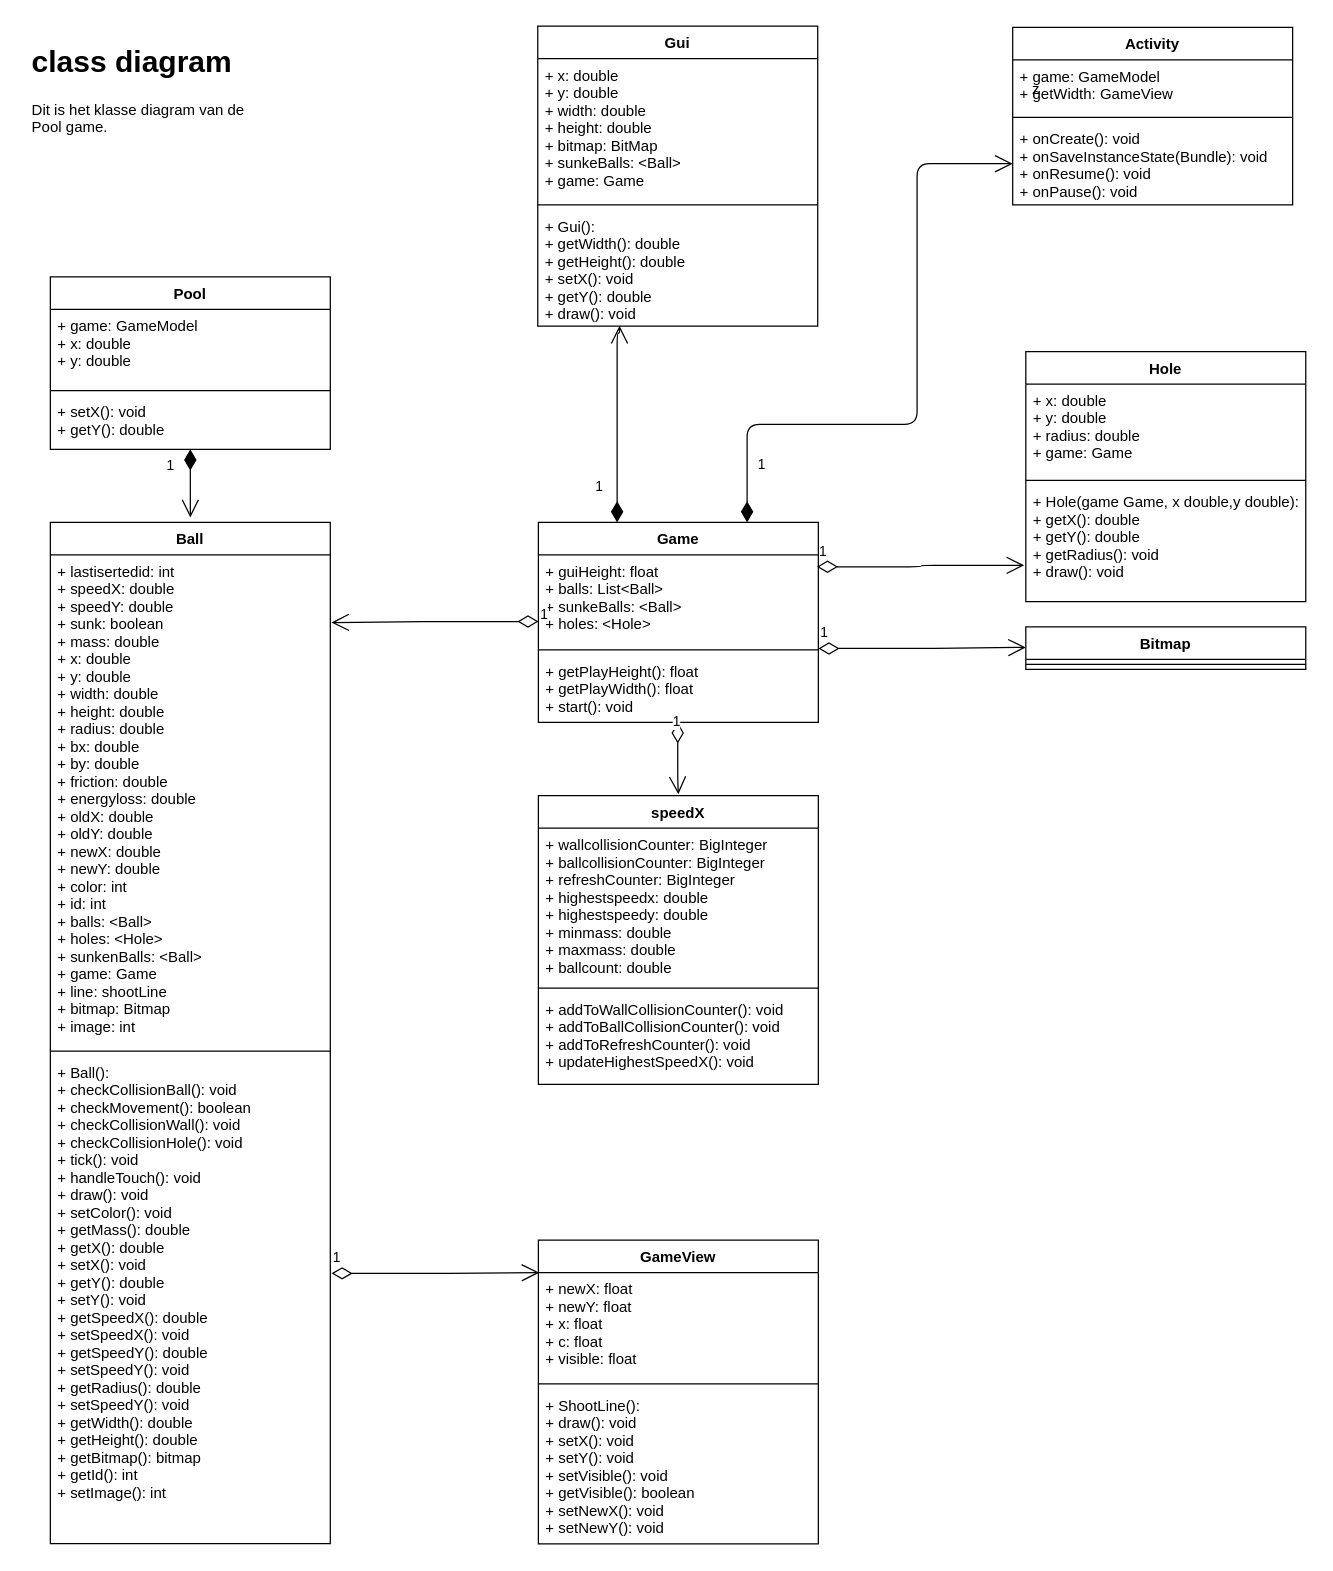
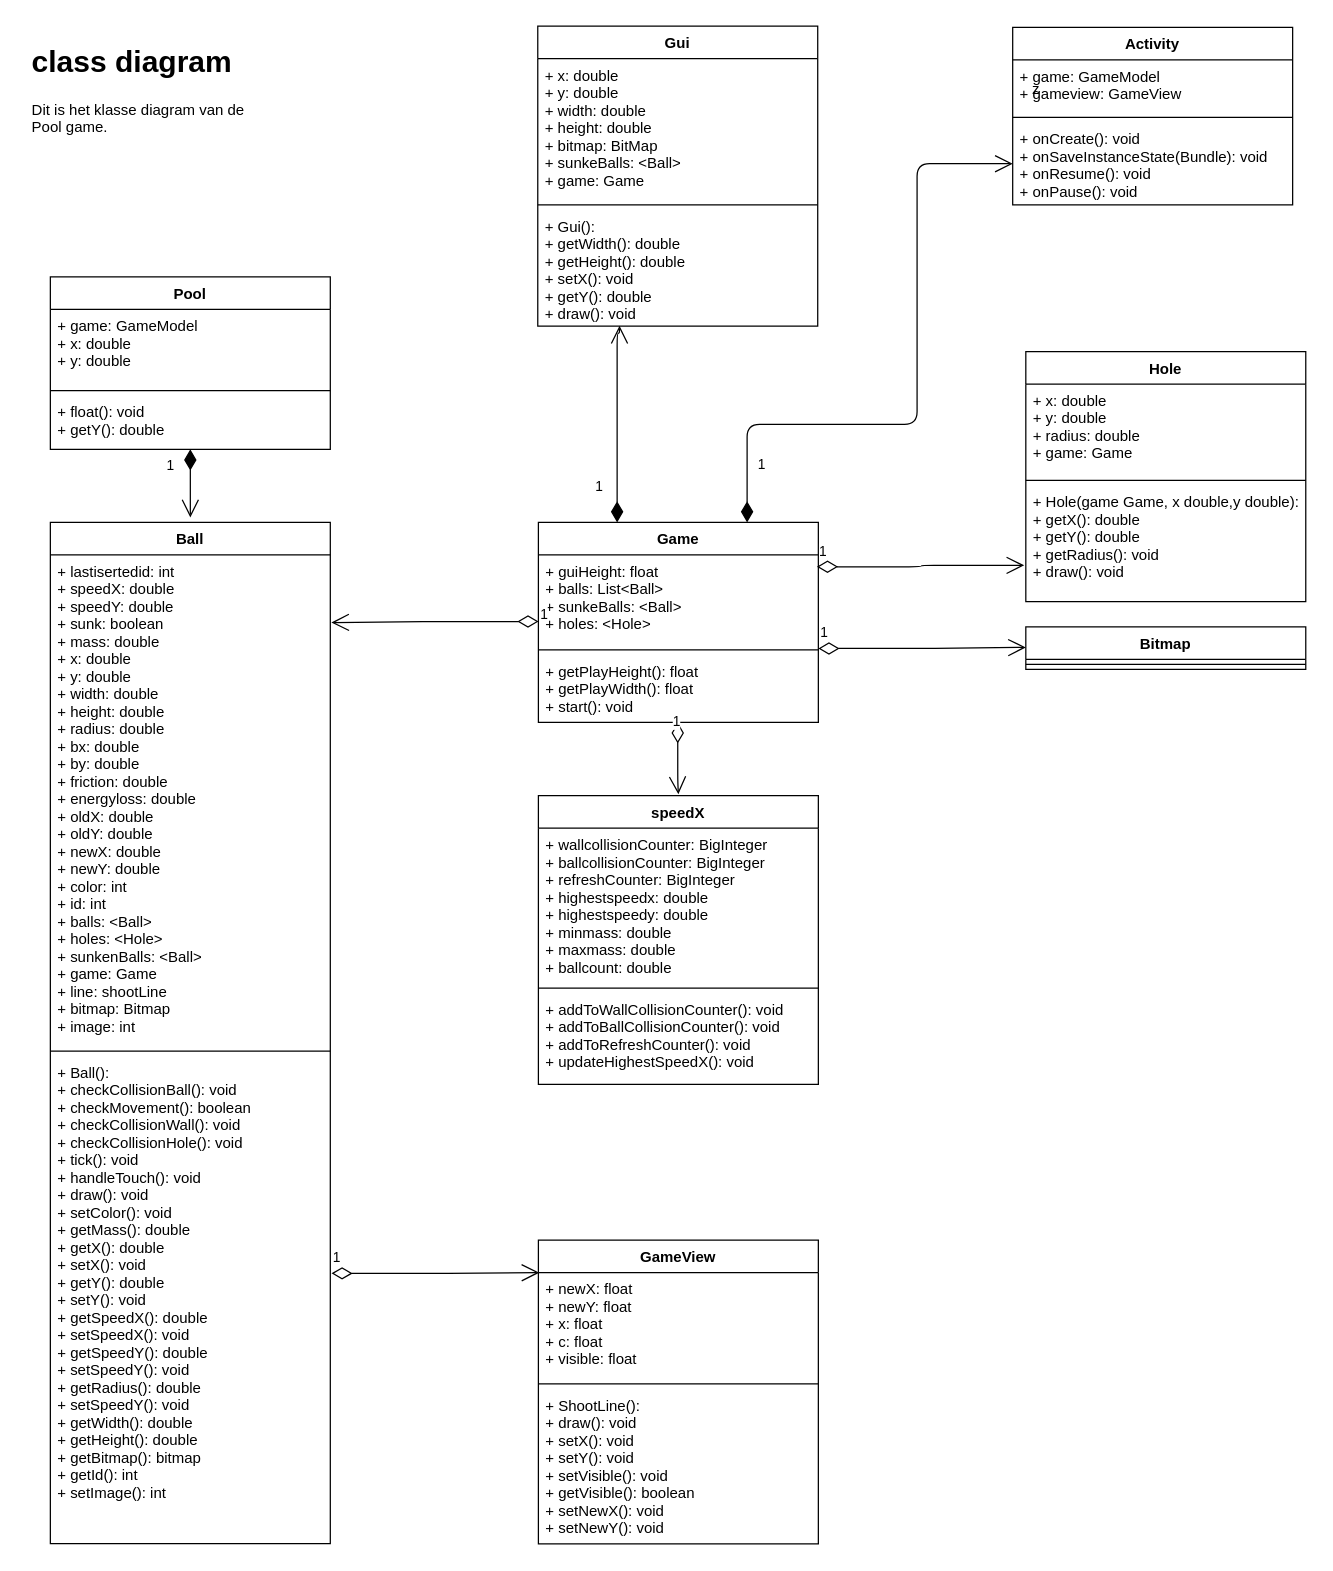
- <mxCell id="4" value="+ game: GameModel&#10;+ getWidth: GameView&#10;" style="text;strokeColor=none;fillColor=none;align=left;verticalAlign=top;spacingLeft=4;spacingRight=4;overflow=hidden;rotatable=0;points=[[0,0.5],[1,0.5]];portConstraint=eastwest;" parent="3" vertex="1"><mxGeometry y="26" width="224" height="42" as="geometry" /></mxCell>
+ <mxCell id="4" value="+ game: GameModel&#10;+ gameview: GameView&#10;" style="text;strokeColor=none;fillColor=none;align=left;verticalAlign=top;spacingLeft=4;spacingRight=4;overflow=hidden;rotatable=0;points=[[0,0.5],[1,0.5]];portConstraint=eastwest;" parent="3" vertex="1"><mxGeometry y="26" width="224" height="42" as="geometry" /></mxCell>
- <mxCell id="33" value="+ setX(): void&#10;+ getY(): double" style="text;strokeColor=none;fillColor=none;align=left;verticalAlign=top;spacingLeft=4;spacingRight=4;overflow=hidden;rotatable=0;points=[[0,0.5],[1,0.5]];portConstraint=eastwest;" vertex="1" parent="30"><mxGeometry y="95" width="224" height="43" as="geometry" /></mxCell>
+ <mxCell id="33" value="+ float(): void&#10;+ getY(): double" style="text;strokeColor=none;fillColor=none;align=left;verticalAlign=top;spacingLeft=4;spacingRight=4;overflow=hidden;rotatable=0;points=[[0,0.5],[1,0.5]];portConstraint=eastwest;" vertex="1" parent="30"><mxGeometry y="95" width="224" height="43" as="geometry" /></mxCell>
